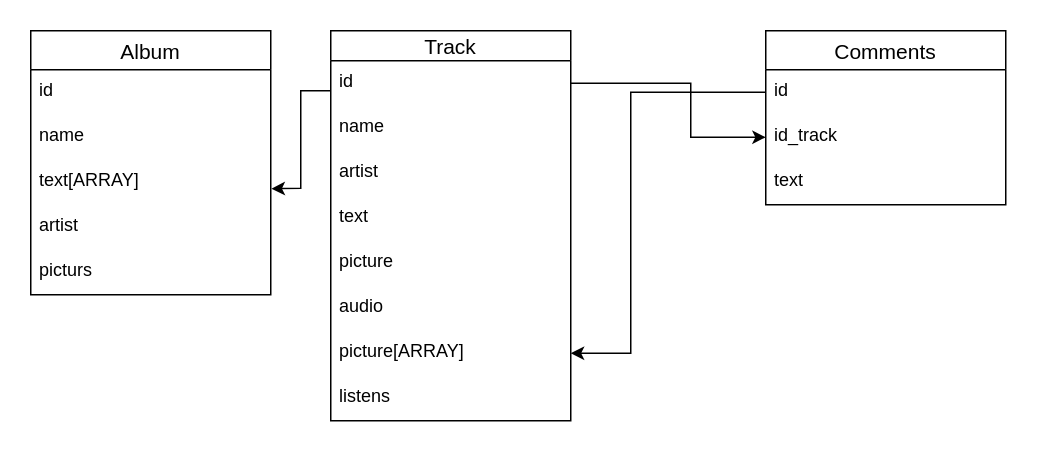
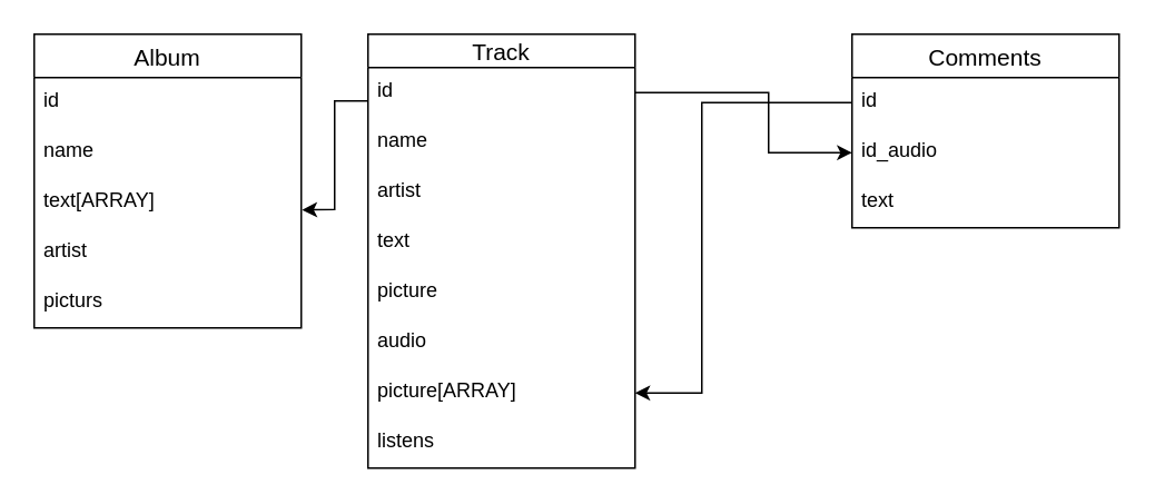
- <mxCell id="19" value="id_track" style="text;strokeColor=none;fillColor=none;spacingLeft=4;spacingRight=4;overflow=hidden;rotatable=0;points=[[0,0.5],[1,0.5]];portConstraint=eastwest;fontSize=12;" parent="17" vertex="1"><mxGeometry y="56" width="160" height="30" as="geometry" /></mxCell>
+ <mxCell id="19" value="id_audio" style="text;strokeColor=none;fillColor=none;spacingLeft=4;spacingRight=4;overflow=hidden;rotatable=0;points=[[0,0.5],[1,0.5]];portConstraint=eastwest;fontSize=12;" parent="17" vertex="1"><mxGeometry y="56" width="160" height="30" as="geometry" /></mxCell>
